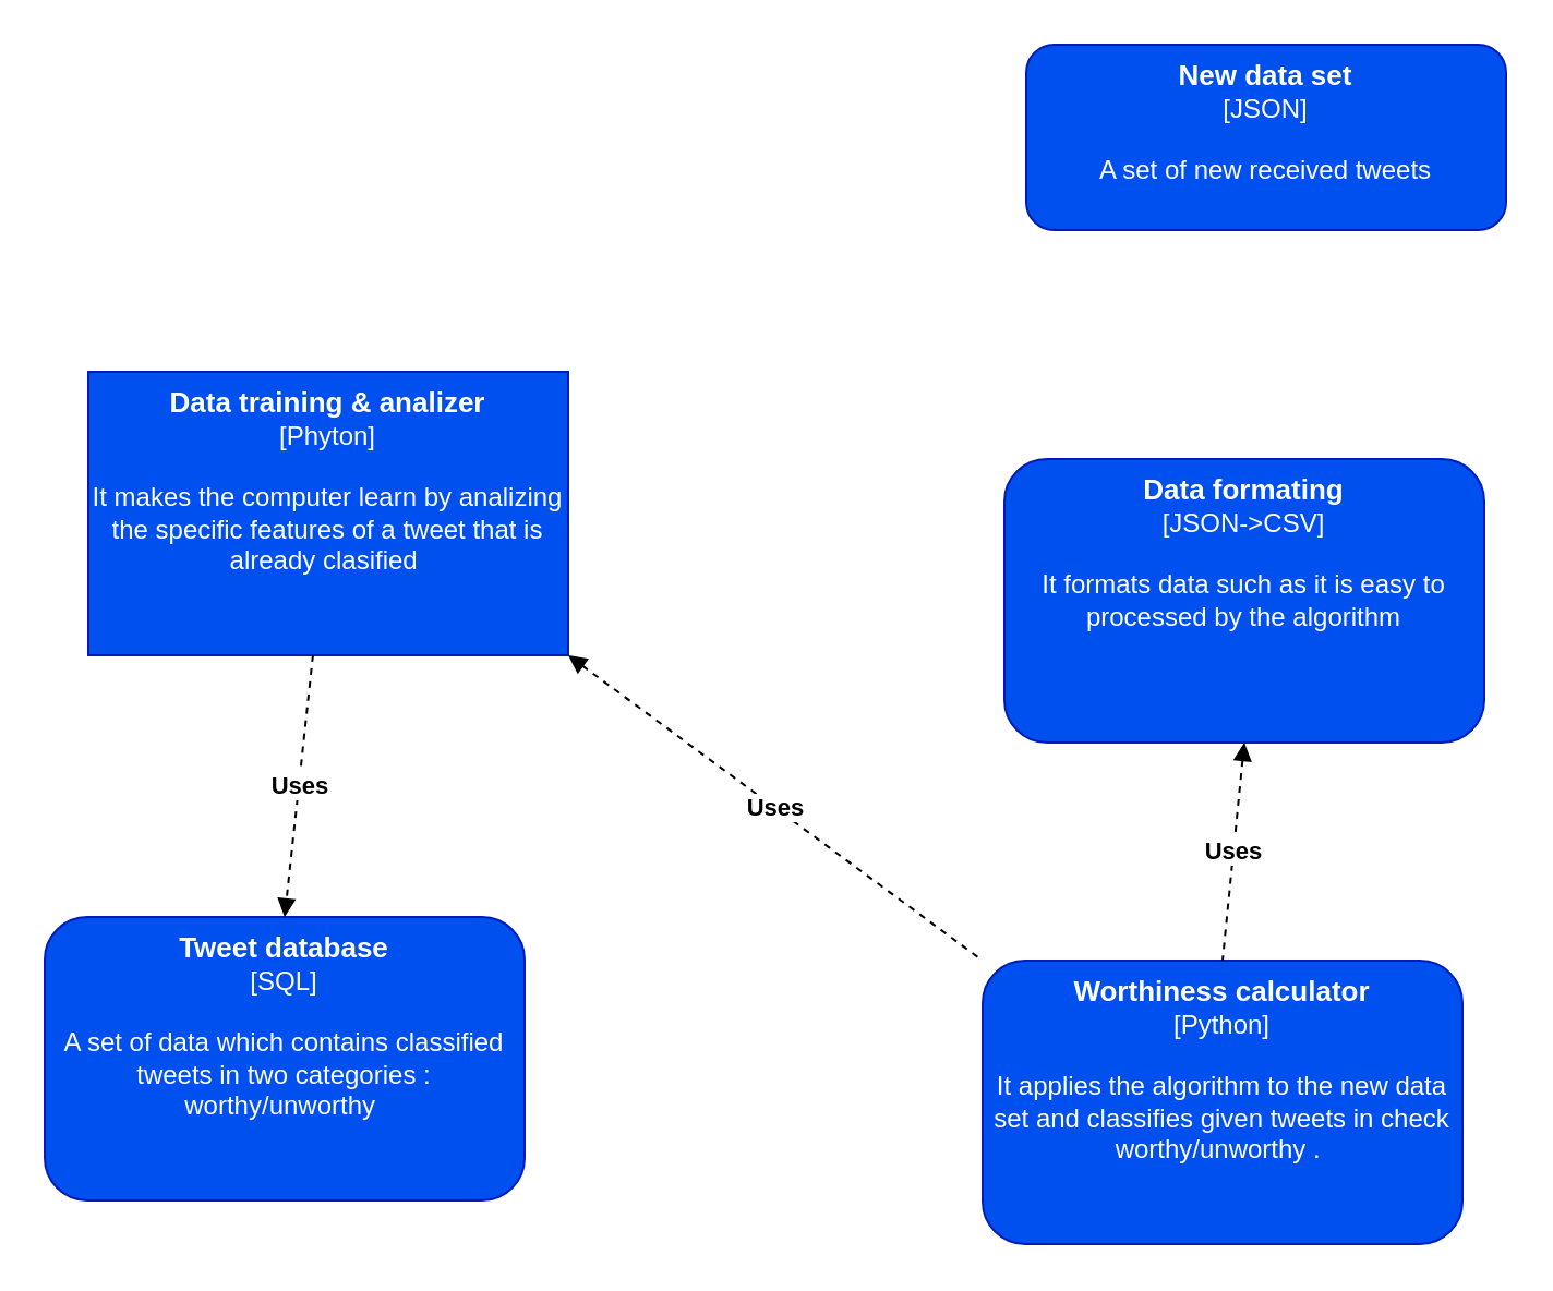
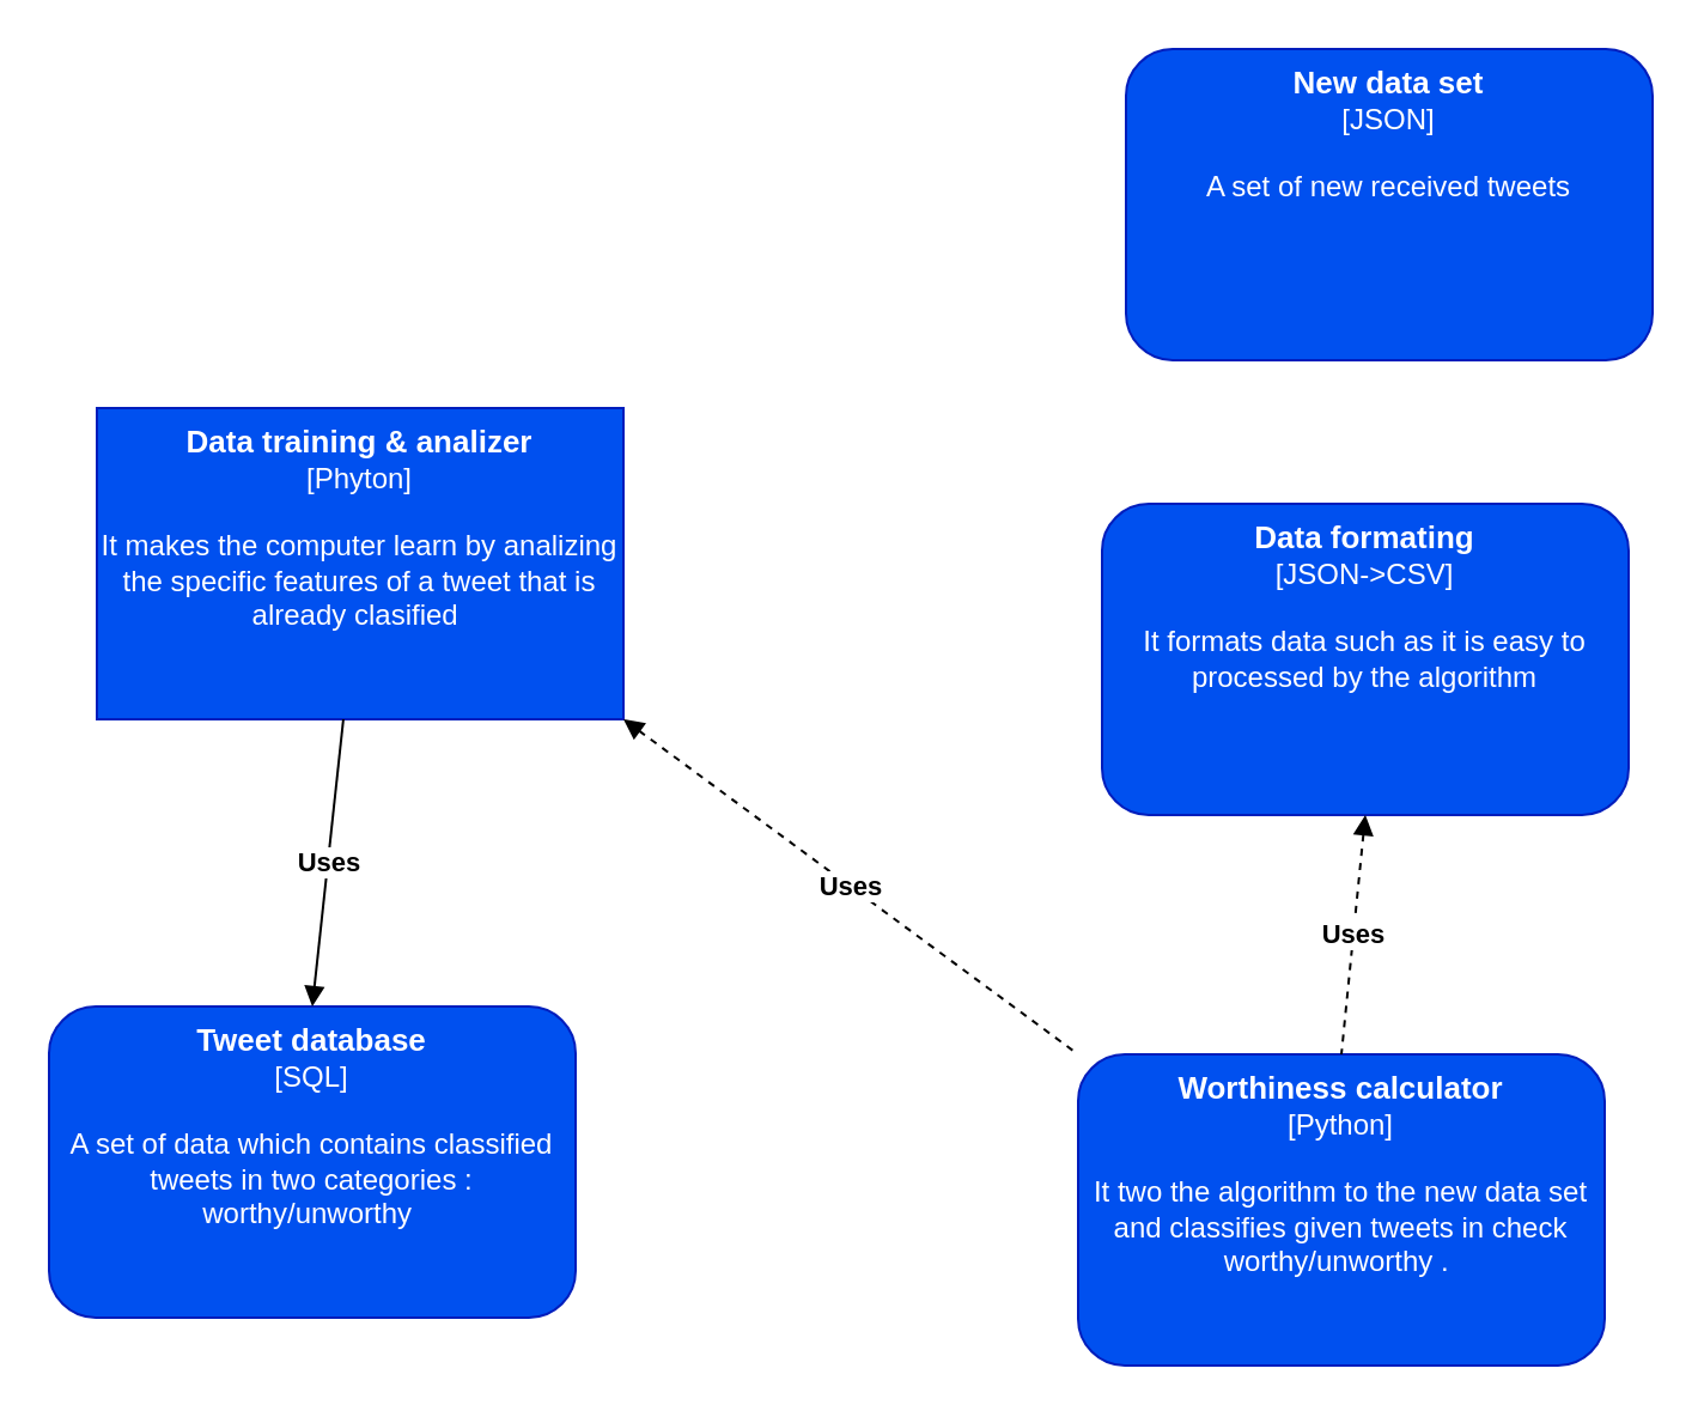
- <mxCell id="2" value="&lt;font&gt;&lt;span style=&quot;font-size: 13px&quot;&gt;&lt;b&gt;New data set&lt;/b&gt;&lt;/span&gt;&lt;br&gt;[JSON]&lt;br&gt;&lt;span&gt;&lt;br&gt;&lt;div style=&quot;text-align: left&quot;&gt;&lt;span&gt;A set of new received tweets&lt;/span&gt;&lt;/div&gt;&lt;/span&gt;&lt;div style=&quot;text-align: left&quot;&gt;&lt;span style=&quot;font-size: 13px&quot;&gt;&lt;b&gt;&lt;br&gt;&lt;/b&gt;&lt;/span&gt;&lt;/div&gt;&lt;/font&gt;" style="rounded=1;whiteSpace=wrap;html=1;fillColor=#0050ef;strokeColor=#001DBC;fontColor=#ffffff;verticalAlign=top;" parent="1" vertex="1"><mxGeometry x="470" y="20" width="220" height="85" as="geometry" /></mxCell>
+ <mxCell id="2" value="&lt;font&gt;&lt;span style=&quot;font-size: 13px&quot;&gt;&lt;b&gt;New data set&lt;/b&gt;&lt;/span&gt;&lt;br&gt;[JSON]&lt;br&gt;&lt;span&gt;&lt;br&gt;&lt;div style=&quot;text-align: left&quot;&gt;&lt;span&gt;A set of new received tweets&lt;/span&gt;&lt;/div&gt;&lt;/span&gt;&lt;div style=&quot;text-align: left&quot;&gt;&lt;span style=&quot;font-size: 13px&quot;&gt;&lt;b&gt;&lt;br&gt;&lt;/b&gt;&lt;/span&gt;&lt;/div&gt;&lt;/font&gt;" style="rounded=1;whiteSpace=wrap;html=1;fillColor=#0050ef;strokeColor=#001DBC;fontColor=#ffffff;verticalAlign=top;" parent="1" vertex="1"><mxGeometry x="470" y="20" width="220" height="130" as="geometry" /></mxCell>
- <mxCell id="7" value="&lt;b&gt;Uses&lt;/b&gt;" style="endArrow=block;dashed=1;html=1;entryX=0.5;entryY=0;entryDx=0;entryDy=0;verticalAlign=middle;startArrow=none;startFill=0;endFill=1;" parent="1" source="6" target="4" edge="1"><mxGeometry width="50" height="50" relative="1" as="geometry"><mxPoint x="110" y="340" as="sourcePoint" /><mxPoint x="130" y="410" as="targetPoint" /></mxGeometry></mxCell>
+ <mxCell id="7" value="&lt;b&gt;Uses&lt;/b&gt;" style="endArrow=block;dashed=0;html=1;entryX=0.5;entryY=0;entryDx=0;entryDy=0;verticalAlign=middle;startArrow=none;startFill=0;endFill=1;" parent="1" source="6" target="4" edge="1"><mxGeometry width="50" height="50" relative="1" as="geometry"><mxPoint x="110" y="340" as="sourcePoint" /><mxPoint x="130" y="410" as="targetPoint" /></mxGeometry></mxCell>
- <mxCell id="5" value="&lt;font&gt;&lt;span style=&quot;font-size: 13px&quot;&gt;&lt;b&gt;Worthiness calculator&lt;br&gt;&lt;/b&gt;&lt;/span&gt;[Python]&lt;br&gt;&lt;span&gt;&lt;br&gt;&lt;div&gt;&lt;span&gt;It applies the algorithm to the new data set and classifies given tweets in check worthy/unworthy .&amp;nbsp;&lt;/span&gt;&lt;/div&gt;&lt;/span&gt;&lt;div&gt;&lt;span style=&quot;font-size: 13px&quot;&gt;&lt;b&gt;&lt;br&gt;&lt;/b&gt;&lt;/span&gt;&lt;/div&gt;&lt;/font&gt;" style="rounded=1;whiteSpace=wrap;html=1;fillColor=#0050ef;strokeColor=#001DBC;fontColor=#ffffff;verticalAlign=top;" parent="1" vertex="1"><mxGeometry x="450" y="440" width="220" height="130" as="geometry" /></mxCell>
+ <mxCell id="5" value="&lt;font&gt;&lt;span style=&quot;font-size: 13px&quot;&gt;&lt;b&gt;Worthiness calculator&lt;br&gt;&lt;/b&gt;&lt;/span&gt;[Python]&lt;br&gt;&lt;span&gt;&lt;br&gt;&lt;div&gt;&lt;span&gt;It two the algorithm to the new data set and classifies given tweets in check worthy/unworthy .&amp;nbsp;&lt;/span&gt;&lt;/div&gt;&lt;/span&gt;&lt;div&gt;&lt;span style=&quot;font-size: 13px&quot;&gt;&lt;b&gt;&lt;br&gt;&lt;/b&gt;&lt;/span&gt;&lt;/div&gt;&lt;/font&gt;" style="rounded=1;whiteSpace=wrap;html=1;fillColor=#0050ef;strokeColor=#001DBC;fontColor=#ffffff;verticalAlign=top;" parent="1" vertex="1"><mxGeometry x="450" y="440" width="220" height="130" as="geometry" /></mxCell>
